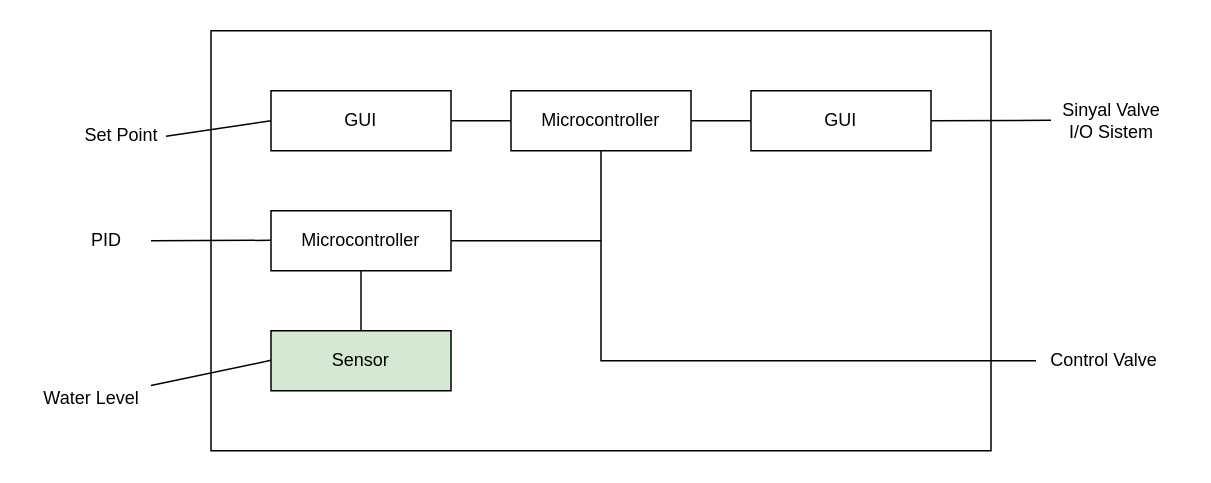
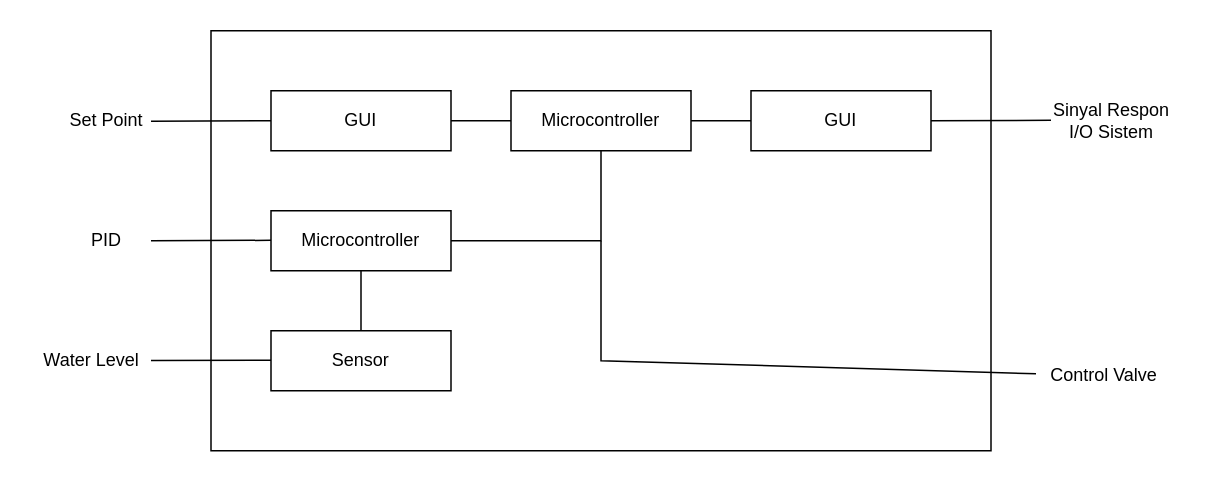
- <mxCell id="18" value="Sinyal Valve&lt;br&gt;I/O Sistem" style="text;html=1;align=center;verticalAlign=middle;resizable=0;points=[];autosize=1;" vertex="1" parent="1"><mxGeometry x="695" y="65" width="90" height="30" as="geometry" /></mxCell>
+ <mxCell id="18" value="Sinyal Respon&lt;br&gt;I/O Sistem" style="text;html=1;align=center;verticalAlign=middle;resizable=0;points=[];autosize=1;" vertex="1" parent="1"><mxGeometry x="695" y="65" width="90" height="30" as="geometry" /></mxCell>
- <mxCell id="2" value="Set Point" style="text;html=1;align=center;verticalAlign=middle;resizable=0;points=[];autosize=1;" vertex="1" parent="1"><mxGeometry x="50" y="80" width="60" height="20" as="geometry" /></mxCell>
+ <mxCell id="2" value="Set Point" style="text;html=1;align=center;verticalAlign=middle;resizable=0;points=[];autosize=1;" vertex="1" parent="1"><mxGeometry x="40" y="70" width="60" height="20" as="geometry" /></mxCell>
- <mxCell id="10" value="Sensor" style="rounded=0;whiteSpace=wrap;html=1;fillColor=#d5e8d4;" vertex="1" parent="1"><mxGeometry x="180" y="220" width="120" height="40" as="geometry" /></mxCell>
+ <mxCell id="10" value="Sensor" style="rounded=0;whiteSpace=wrap;html=1;" vertex="1" parent="1"><mxGeometry x="180" y="220" width="120" height="40" as="geometry" /></mxCell>
- <mxCell id="20" value="Control Valve" style="text;html=1;align=center;verticalAlign=middle;resizable=0;points=[];autosize=1;" vertex="1" parent="1"><mxGeometry x="690" y="230" width="90" height="20" as="geometry" /></mxCell>
+ <mxCell id="20" value="Control Valve" style="text;html=1;align=center;verticalAlign=middle;resizable=0;points=[];autosize=1;" vertex="1" parent="1"><mxGeometry x="690" y="240" width="90" height="20" as="geometry" /></mxCell>
- <mxCell id="4" value="Water Level" style="text;html=1;align=center;verticalAlign=middle;resizable=0;points=[];autosize=1;" vertex="1" parent="1"><mxGeometry x="20" y="255" width="80" height="20" as="geometry" /></mxCell>
+ <mxCell id="4" value="Water Level" style="text;html=1;align=center;verticalAlign=middle;resizable=0;points=[];autosize=1;" vertex="1" parent="1"><mxGeometry y="230" width="80" height="20" as="geometry" x="20" /></mxCell>
